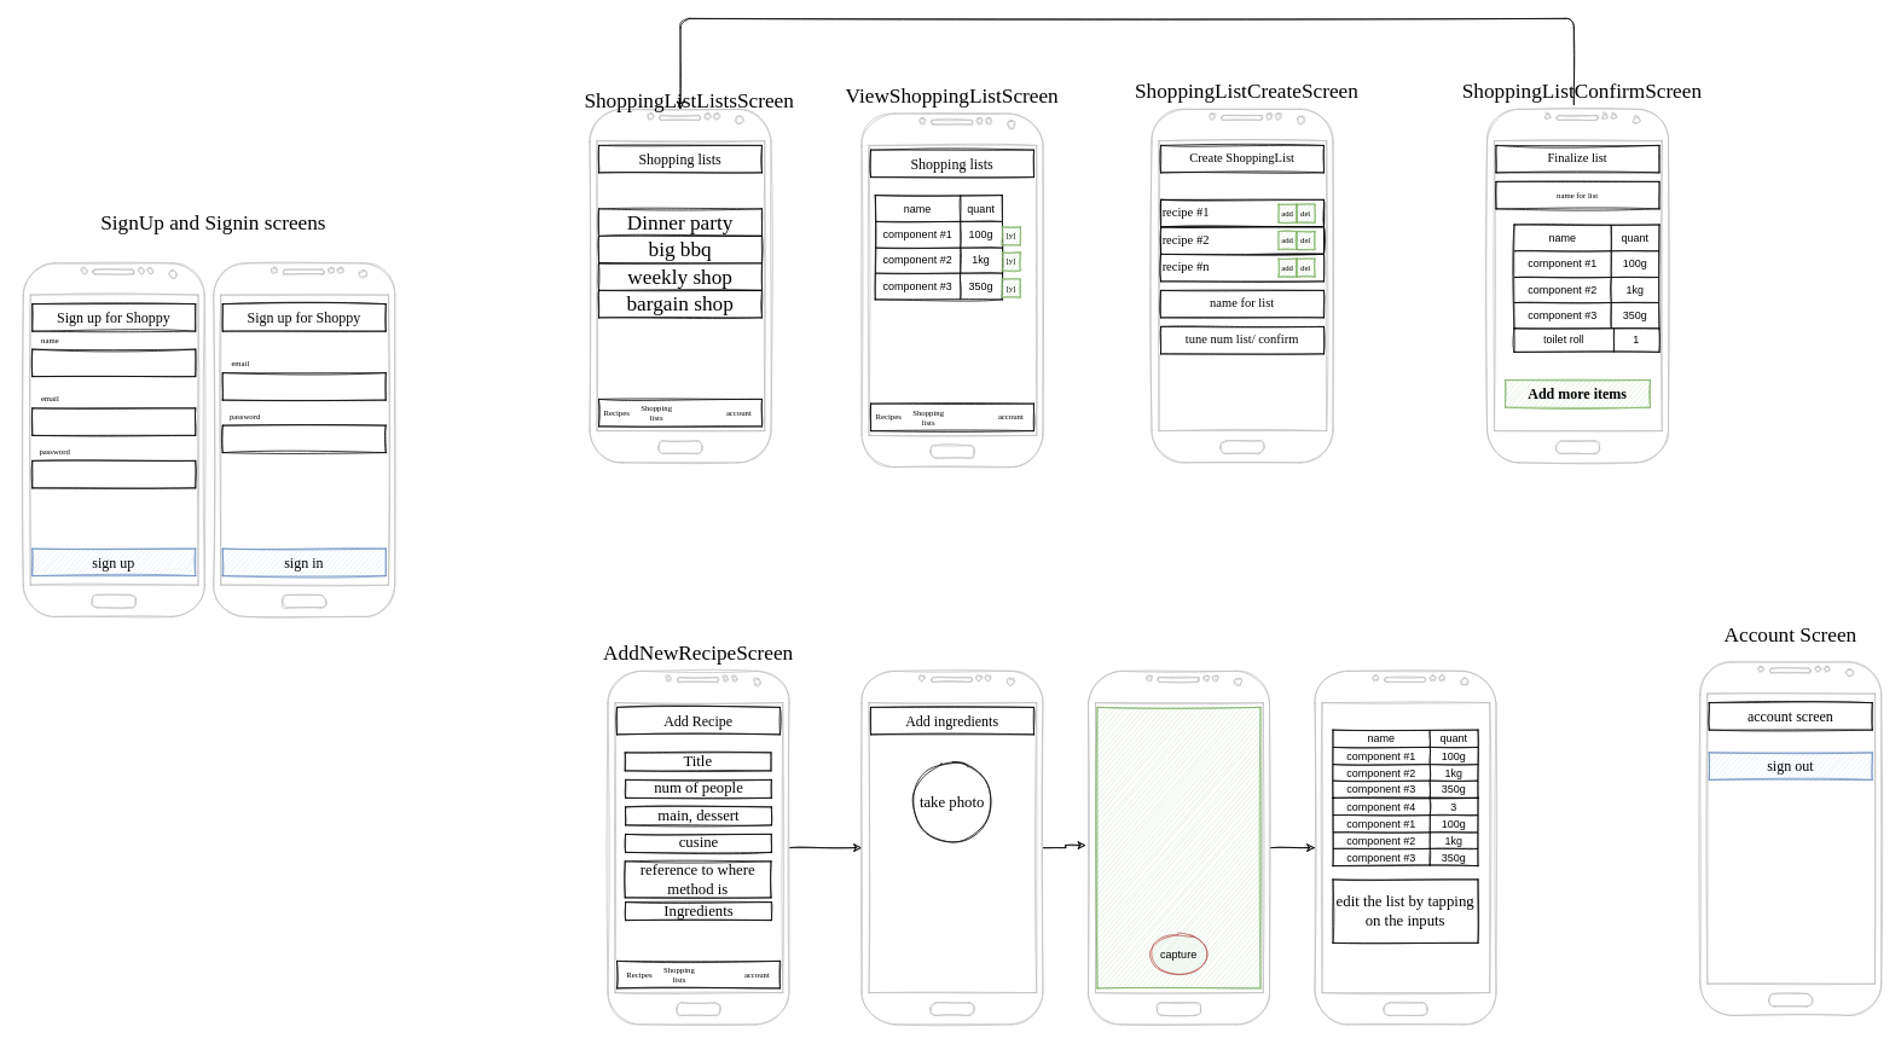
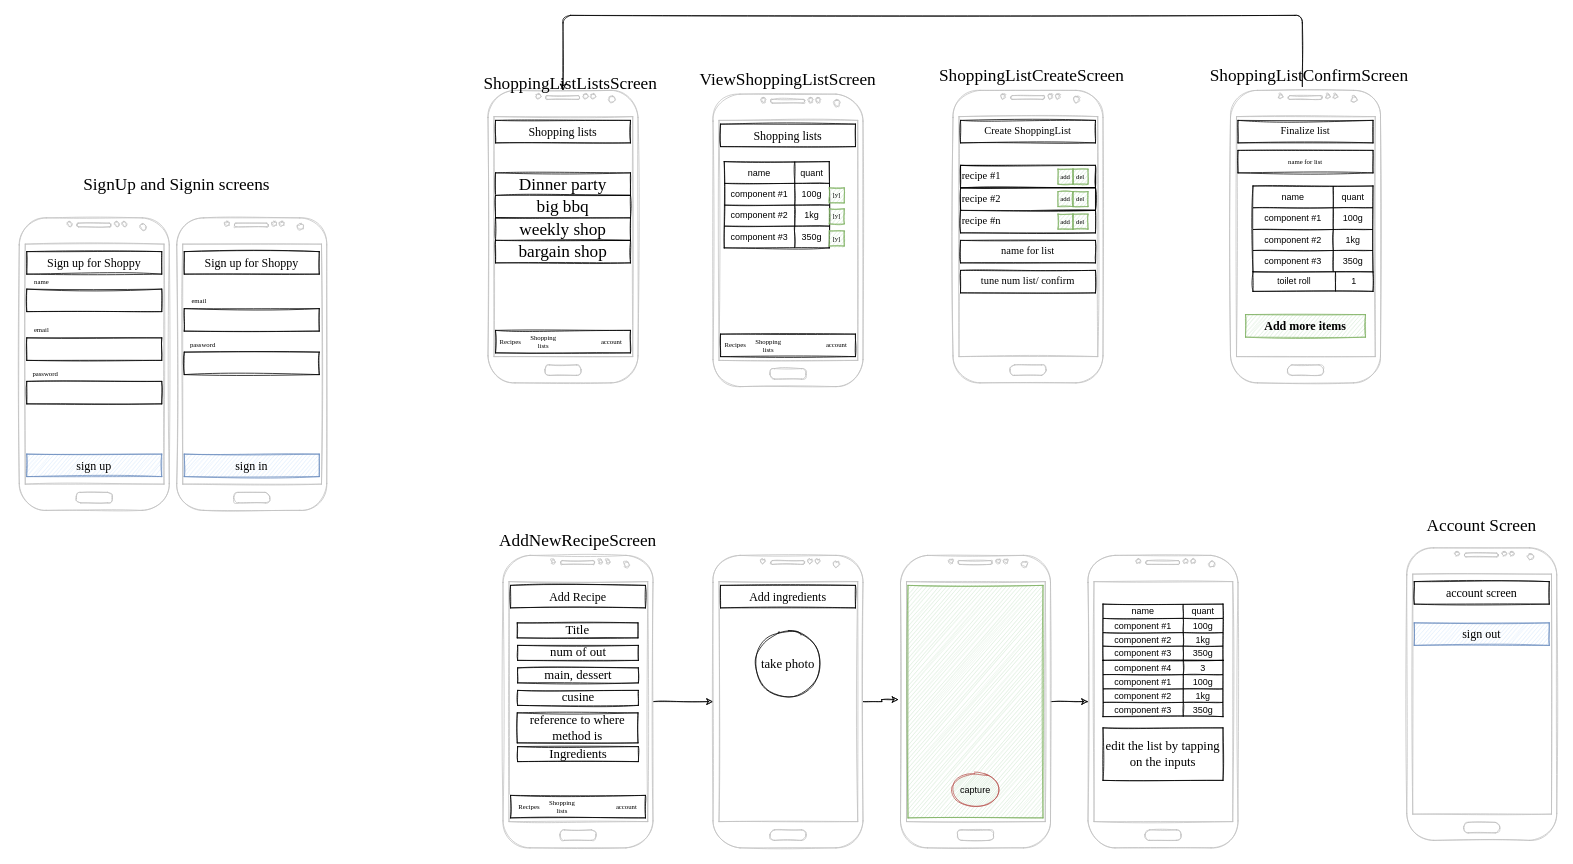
- <mxCell id="56" value="num of people" style="rounded=0;whiteSpace=wrap;html=1;fontFamily=Lucida Console;fontSize=17;align=center;sketch=1;" parent="1" vertex="1"><mxGeometry x="689.5" y="860" width="161" height="20" as="geometry" /></mxCell>
+ <mxCell id="56" value="num of out" style="rounded=0;whiteSpace=wrap;html=1;fontFamily=Lucida Console;fontSize=17;align=center;sketch=1;" parent="1" vertex="1"><mxGeometry x="689.5" y="860" width="161" height="20" as="geometry" /></mxCell>
